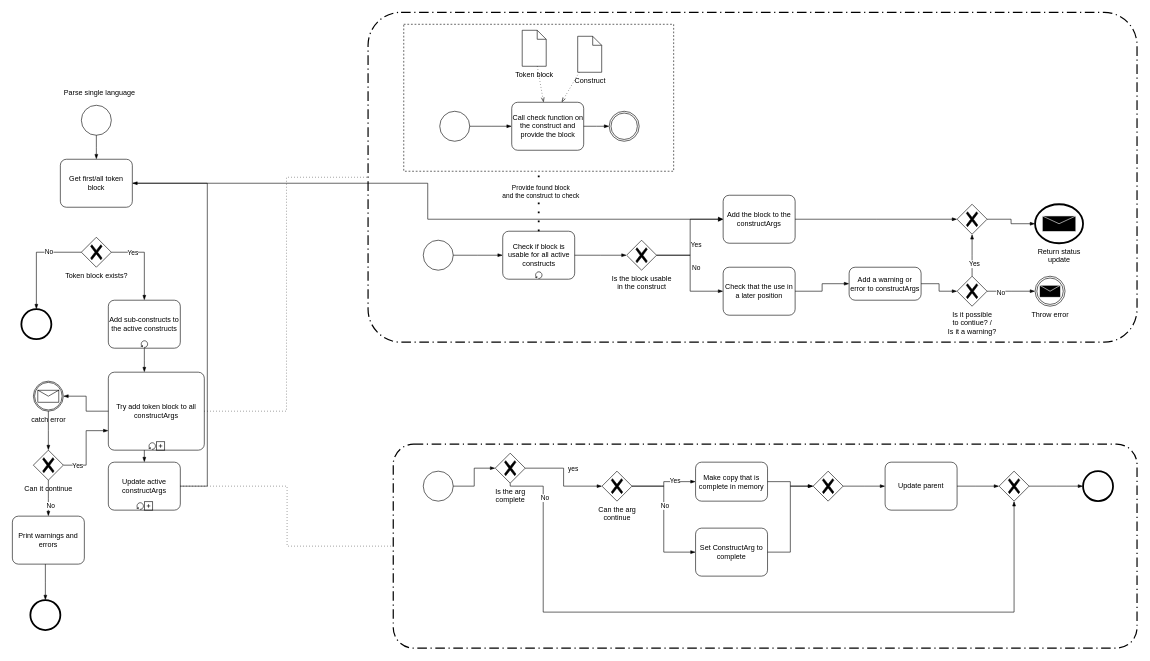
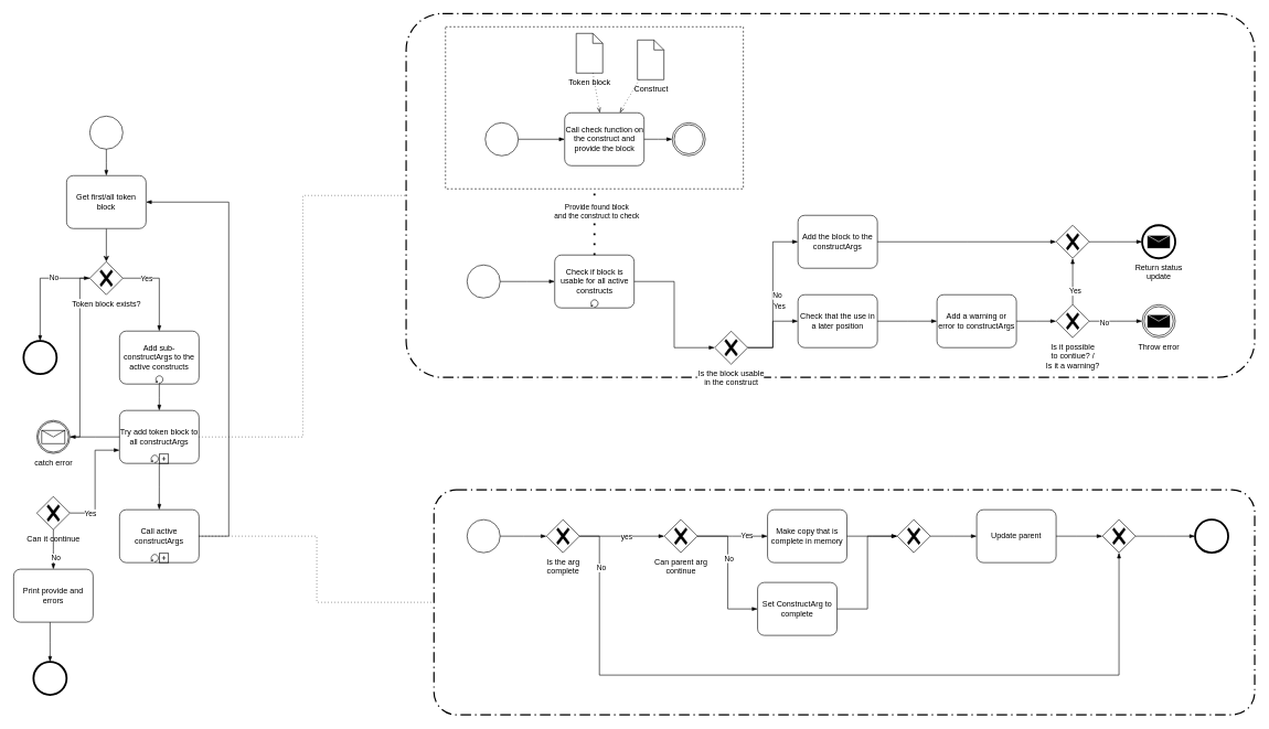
- <mxCell id="9" value="Parse single language" style="text;html=1;align=center;verticalAlign=middle;resizable=0;points=[];autosize=1;strokeColor=none;fillColor=none;" parent="1" vertex="1"><mxGeometry x="95" y="140" width="140" height="30" as="geometry" /></mxCell>
- <mxCell id="6" value="" style="edgeStyle=orthogonalEdgeStyle;rounded=0;orthogonalLoop=1;jettySize=auto;html=1;" parent="1" source="7" target="28" edge="1"><mxGeometry relative="1" as="geometry"><mxPoint x="522.5" y="705" as="targetPoint" /></mxGeometry></mxCell>
+ <mxCell id="6" value="" style="edgeStyle=orthogonalEdgeStyle;rounded=0;orthogonalLoop=1;jettySize=auto;html=1;" parent="1" source="7" target="87" edge="1"><mxGeometry relative="1" as="geometry"><mxPoint x="522.5" y="705" as="targetPoint" /></mxGeometry></mxCell>
- <mxCell id="47" value="Return status&lt;br&gt;update" style="points=[[0.145,0.145,0],[0.5,0,0],[0.855,0.145,0],[1,0.5,0],[0.855,0.855,0],[0.5,1,0],[0.145,0.855,0],[0,0.5,0]];shape=mxgraph.bpmn.event;html=1;verticalLabelPosition=bottom;labelBackgroundColor=#ffffff;verticalAlign=top;align=center;perimeter=ellipsePerimeter;outlineConnect=0;aspect=fixed;outline=end;symbol=message;" parent="1" vertex="1"><mxGeometry x="1725" y="340" width="80" height="65" as="geometry" /></mxCell>
+ <mxCell id="47" value="Return status&lt;br&gt;update" style="points=[[0.145,0.145,0],[0.5,0,0],[0.855,0.145,0],[1,0.5,0],[0.855,0.855,0],[0.5,1,0],[0.145,0.855,0],[0,0.5,0]];shape=mxgraph.bpmn.event;html=1;verticalLabelPosition=bottom;labelBackgroundColor=#ffffff;verticalAlign=top;align=center;perimeter=ellipsePerimeter;outlineConnect=0;aspect=fixed;outline=end;symbol=message;" parent="1" vertex="1"><mxGeometry x="1725" y="340" width="50" height="50" as="geometry" /></mxCell>
- <mxCell id="24" value="Is the block usable&lt;br&gt;in the construct" style="points=[[0.25,0.25,0],[0.5,0,0],[0.75,0.25,0],[1,0.5,0],[0.75,0.75,0],[0.5,1,0],[0.25,0.75,0],[0,0.5,0]];shape=mxgraph.bpmn.gateway2;html=1;verticalLabelPosition=bottom;labelBackgroundColor=#ffffff;verticalAlign=top;align=center;perimeter=rhombusPerimeter;outlineConnect=0;outline=none;symbol=none;gwType=exclusive;" parent="1" vertex="1"><mxGeometry x="1044" y="400" width="50" height="50" as="geometry" /></mxCell>
+ <mxCell id="24" value="Is the block usable&lt;br&gt;in the construct" style="points=[[0.25,0.25,0],[0.5,0,0],[0.75,0.25,0],[1,0.5,0],[0.75,0.75,0],[0.5,1,0],[0.25,0.75,0],[0,0.5,0]];shape=mxgraph.bpmn.gateway2;html=1;verticalLabelPosition=bottom;labelBackgroundColor=#ffffff;verticalAlign=top;align=center;perimeter=rhombusPerimeter;outlineConnect=0;outline=none;symbol=none;gwType=exclusive;" parent="1" vertex="1"><mxGeometry x="1079" y="500" width="50" height="50" as="geometry" /></mxCell>
- <mxCell id="33" value="Add a warning or error to constructArgs" style="points=[[0.25,0,0],[0.5,0,0],[0.75,0,0],[1,0.25,0],[1,0.5,0],[1,0.75,0],[0.75,1,0],[0.5,1,0],[0.25,1,0],[0,0.75,0],[0,0.5,0],[0,0.25,0]];shape=mxgraph.bpmn.task;whiteSpace=wrap;rectStyle=rounded;size=10;html=1;container=1;expand=0;collapsible=0;taskMarker=abstract;" parent="1" vertex="1"><mxGeometry x="1415" y="445" width="120" height="55" as="geometry" /></mxCell>
+ <mxCell id="33" value="Add a warning or error to constructArgs" style="points=[[0.25,0,0],[0.5,0,0],[0.75,0,0],[1,0.25,0],[1,0.5,0],[1,0.75,0],[0.75,1,0],[0.5,1,0],[0.25,1,0],[0,0.75,0],[0,0.5,0],[0,0.25,0]];shape=mxgraph.bpmn.task;whiteSpace=wrap;rectStyle=rounded;size=10;html=1;container=1;expand=0;collapsible=0;taskMarker=abstract;" parent="1" vertex="1"><mxGeometry x="1415" y="445" width="120" height="80" as="geometry" /></mxCell>
- <mxCell id="22" value="Add sub-constructs to the active constructs" style="points=[[0.25,0,0],[0.5,0,0],[0.75,0,0],[1,0.25,0],[1,0.5,0],[1,0.75,0],[0.75,1,0],[0.5,1,0],[0.25,1,0],[0,0.75,0],[0,0.5,0],[0,0.25,0]];shape=mxgraph.bpmn.task;whiteSpace=wrap;rectStyle=rounded;size=10;html=1;container=1;expand=0;collapsible=0;taskMarker=abstract;isLoopStandard=1;" parent="1" vertex="1"><mxGeometry x="180" y="500" width="120" height="80" as="geometry" /></mxCell>
+ <mxCell id="22" value="Add sub-constructArgs to the active constructs" style="points=[[0.25,0,0],[0.5,0,0],[0.75,0,0],[1,0.25,0],[1,0.5,0],[1,0.75,0],[0.75,1,0],[0.5,1,0],[0.25,1,0],[0,0.75,0],[0,0.5,0],[0,0.25,0]];shape=mxgraph.bpmn.task;whiteSpace=wrap;rectStyle=rounded;size=10;html=1;container=1;expand=0;collapsible=0;taskMarker=abstract;isLoopStandard=1;" parent="1" vertex="1"><mxGeometry x="180" y="500" width="120" height="80" as="geometry" /></mxCell>
- <mxCell id="42" value="Try add token block to all constructArgs" style="points=[[0.25,0,0],[0.5,0,0],[0.75,0,0],[1,0.25,0],[1,0.5,0],[1,0.75,0],[0.75,1,0],[0.5,1,0],[0.25,1,0],[0,0.75,0],[0,0.5,0],[0,0.25,0]];shape=mxgraph.bpmn.task;whiteSpace=wrap;rectStyle=rounded;size=10;html=1;container=1;expand=0;collapsible=0;taskMarker=abstract;isLoopStandard=1;isLoopSub=1;" parent="1" vertex="1"><mxGeometry x="180" y="620" width="160" height="130" as="geometry" /></mxCell>
+ <mxCell id="42" value="Try add token block to all constructArgs" style="points=[[0.25,0,0],[0.5,0,0],[0.75,0,0],[1,0.25,0],[1,0.5,0],[1,0.75,0],[0.75,1,0],[0.5,1,0],[0.25,1,0],[0,0.75,0],[0,0.5,0],[0,0.25,0]];shape=mxgraph.bpmn.task;whiteSpace=wrap;rectStyle=rounded;size=10;html=1;container=1;expand=0;collapsible=0;taskMarker=abstract;isLoopStandard=1;isLoopSub=1;" parent="1" vertex="1"><mxGeometry x="180" y="620" width="120" height="80" as="geometry" /></mxCell>
- <mxCell id="79" value="" style="edgeStyle=elbowEdgeStyle;fontSize=12;html=1;endArrow=blockThin;endFill=1;rounded=0;" parent="1" source="49" target="78" edge="1"><mxGeometry width="160" relative="1" as="geometry"><mxPoint x="-85" y="740" as="sourcePoint" /><mxPoint x="75" y="740" as="targetPoint" /></mxGeometry></mxCell>
+ <mxCell id="79" value="" style="edgeStyle=elbowEdgeStyle;fontSize=12;html=1;endArrow=blockThin;endFill=1;rounded=0;" parent="1" source="49" target="87" edge="1"><mxGeometry width="160" relative="1" as="geometry"><mxPoint x="-85" y="740" as="sourcePoint" /><mxPoint x="75" y="740" as="targetPoint" /></mxGeometry></mxCell>
- <mxCell id="57" value="Is the arg&lt;br&gt;complete" style="points=[[0.25,0.25,0],[0.5,0,0],[0.75,0.25,0],[1,0.5,0],[0.75,0.75,0],[0.5,1,0],[0.25,0.75,0],[0,0.5,0]];shape=mxgraph.bpmn.gateway2;html=1;verticalLabelPosition=bottom;labelBackgroundColor=#ffffff;verticalAlign=top;align=center;perimeter=rhombusPerimeter;outlineConnect=0;outline=none;symbol=none;gwType=exclusive;" parent="1" vertex="1"><mxGeometry x="825" y="755" width="50" height="50" as="geometry" /></mxCell>
+ <mxCell id="57" value="Is the arg&lt;br&gt;complete" style="points=[[0.25,0.25,0],[0.5,0,0],[0.75,0.25,0],[1,0.5,0],[0.75,0.75,0],[0.5,1,0],[0.25,0.75,0],[0,0.5,0]];shape=mxgraph.bpmn.gateway2;html=1;verticalLabelPosition=bottom;labelBackgroundColor=#ffffff;verticalAlign=top;align=center;perimeter=rhombusPerimeter;outlineConnect=0;outline=none;symbol=none;gwType=exclusive;" parent="1" vertex="1"><mxGeometry x="825" y="785" width="50" height="50" as="geometry" /></mxCell>
- <mxCell id="62" value="Make copy that is complete in memory" style="points=[[0.25,0,0],[0.5,0,0],[0.75,0,0],[1,0.25,0],[1,0.5,0],[1,0.75,0],[0.75,1,0],[0.5,1,0],[0.25,1,0],[0,0.75,0],[0,0.5,0],[0,0.25,0]];shape=mxgraph.bpmn.task;whiteSpace=wrap;rectStyle=rounded;size=10;html=1;container=1;expand=0;collapsible=0;taskMarker=abstract;" parent="1" vertex="1"><mxGeometry x="1159" y="770" width="120" height="65" as="geometry" /></mxCell>
+ <mxCell id="62" value="Make copy that is complete in memory" style="points=[[0.25,0,0],[0.5,0,0],[0.75,0,0],[1,0.25,0],[1,0.5,0],[1,0.75,0],[0.75,1,0],[0.5,1,0],[0.25,1,0],[0,0.75,0],[0,0.5,0],[0,0.25,0]];shape=mxgraph.bpmn.task;whiteSpace=wrap;rectStyle=rounded;size=10;html=1;container=1;expand=0;collapsible=0;taskMarker=abstract;" parent="1" vertex="1"><mxGeometry x="1159" y="770" width="120" height="80" as="geometry" /></mxCell>
- <mxCell id="55" value="Update active constructArgs" style="points=[[0.25,0,0],[0.5,0,0],[0.75,0,0],[1,0.25,0],[1,0.5,0],[1,0.75,0],[0.75,1,0],[0.5,1,0],[0.25,1,0],[0,0.75,0],[0,0.5,0],[0,0.25,0]];shape=mxgraph.bpmn.task;whiteSpace=wrap;rectStyle=rounded;size=10;html=1;container=1;expand=0;collapsible=0;taskMarker=abstract;isLoopStandard=1;isLoopSub=1;" parent="1" vertex="1"><mxGeometry x="180" y="770" width="120" height="80" as="geometry" /></mxCell>
+ <mxCell id="55" value="Call active constructArgs" style="points=[[0.25,0,0],[0.5,0,0],[0.75,0,0],[1,0.25,0],[1,0.5,0],[1,0.75,0],[0.75,1,0],[0.5,1,0],[0.25,1,0],[0,0.75,0],[0,0.5,0],[0,0.25,0]];shape=mxgraph.bpmn.task;whiteSpace=wrap;rectStyle=rounded;size=10;html=1;container=1;expand=0;collapsible=0;taskMarker=abstract;isLoopStandard=1;isLoopSub=1;" parent="1" vertex="1"><mxGeometry x="180" y="770" width="120" height="80" as="geometry" /></mxCell>
- <mxCell id="58" value="Can the arg&lt;br&gt;continue" style="points=[[0.25,0.25,0],[0.5,0,0],[0.75,0.25,0],[1,0.5,0],[0.75,0.75,0],[0.5,1,0],[0.25,0.75,0],[0,0.5,0]];shape=mxgraph.bpmn.gateway2;html=1;verticalLabelPosition=bottom;labelBackgroundColor=#ffffff;verticalAlign=top;align=center;perimeter=rhombusPerimeter;outlineConnect=0;outline=none;symbol=none;gwType=exclusive;" parent="1" vertex="1"><mxGeometry x="1003" y="785" width="50" height="50" as="geometry" /></mxCell>
+ <mxCell id="58" value="Can parent arg&lt;br&gt;continue" style="points=[[0.25,0.25,0],[0.5,0,0],[0.75,0.25,0],[1,0.5,0],[0.75,0.75,0],[0.5,1,0],[0.25,0.75,0],[0,0.5,0]];shape=mxgraph.bpmn.gateway2;html=1;verticalLabelPosition=bottom;labelBackgroundColor=#ffffff;verticalAlign=top;align=center;perimeter=rhombusPerimeter;outlineConnect=0;outline=none;symbol=none;gwType=exclusive;" parent="1" vertex="1"><mxGeometry x="1003" y="785" width="50" height="50" as="geometry" /></mxCell>
- <mxCell id="52" value="Print warnings and errors" style="points=[[0.25,0,0],[0.5,0,0],[0.75,0,0],[1,0.25,0],[1,0.5,0],[1,0.75,0],[0.75,1,0],[0.5,1,0],[0.25,1,0],[0,0.75,0],[0,0.5,0],[0,0.25,0]];shape=mxgraph.bpmn.task;whiteSpace=wrap;rectStyle=rounded;size=10;html=1;container=1;expand=0;collapsible=0;taskMarker=abstract;" parent="1" vertex="1"><mxGeometry x="20" y="860" width="120" height="80" as="geometry" /></mxCell>
+ <mxCell id="52" value="Print provide and errors" style="points=[[0.25,0,0],[0.5,0,0],[0.75,0,0],[1,0.25,0],[1,0.5,0],[1,0.75,0],[0.75,1,0],[0.5,1,0],[0.25,1,0],[0,0.75,0],[0,0.5,0],[0,0.25,0]];shape=mxgraph.bpmn.task;whiteSpace=wrap;rectStyle=rounded;size=10;html=1;container=1;expand=0;collapsible=0;taskMarker=abstract;" parent="1" vertex="1"><mxGeometry x="20" y="860" width="120" height="80" as="geometry" /></mxCell>
- <mxCell id="63" value="Set ConstructArg to complete" style="points=[[0.25,0,0],[0.5,0,0],[0.75,0,0],[1,0.25,0],[1,0.5,0],[1,0.75,0],[0.75,1,0],[0.5,1,0],[0.25,1,0],[0,0.75,0],[0,0.5,0],[0,0.25,0]];shape=mxgraph.bpmn.task;whiteSpace=wrap;rectStyle=rounded;size=10;html=1;container=1;expand=0;collapsible=0;taskMarker=abstract;" parent="1" vertex="1"><mxGeometry x="1159" y="880" width="120" height="80" as="geometry" /></mxCell>
+ <mxCell id="63" value="Set ConstructArg to complete" style="points=[[0.25,0,0],[0.5,0,0],[0.75,0,0],[1,0.25,0],[1,0.5,0],[1,0.75,0],[0.75,1,0],[0.5,1,0],[0.25,1,0],[0,0.75,0],[0,0.5,0],[0,0.25,0]];shape=mxgraph.bpmn.task;whiteSpace=wrap;rectStyle=rounded;size=10;html=1;container=1;expand=0;collapsible=0;taskMarker=abstract;" parent="1" vertex="1"><mxGeometry x="1144" y="880" width="120" height="80" as="geometry" /></mxCell>
